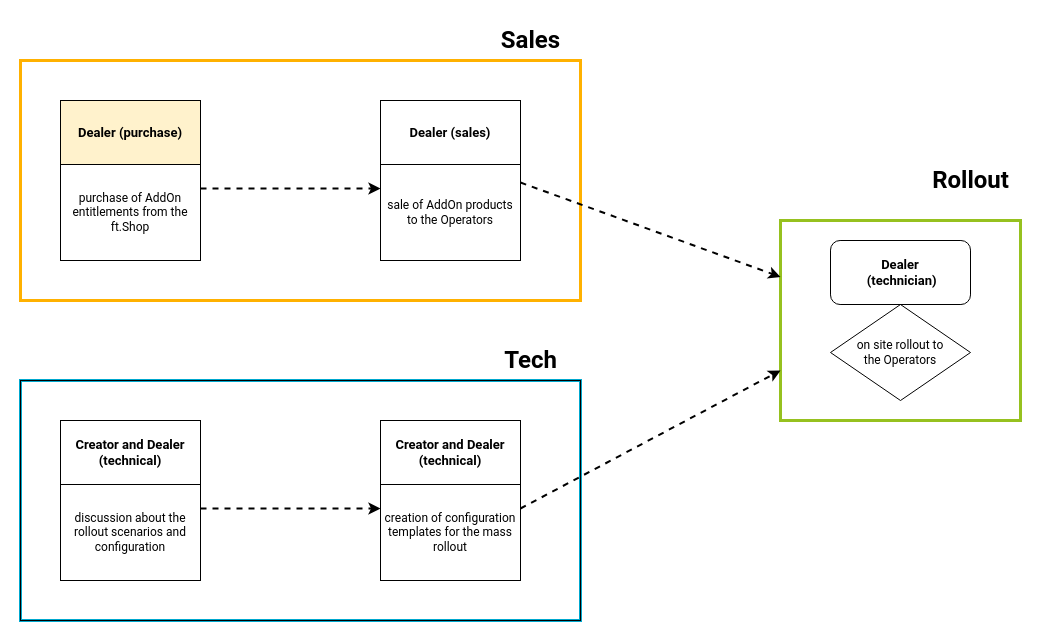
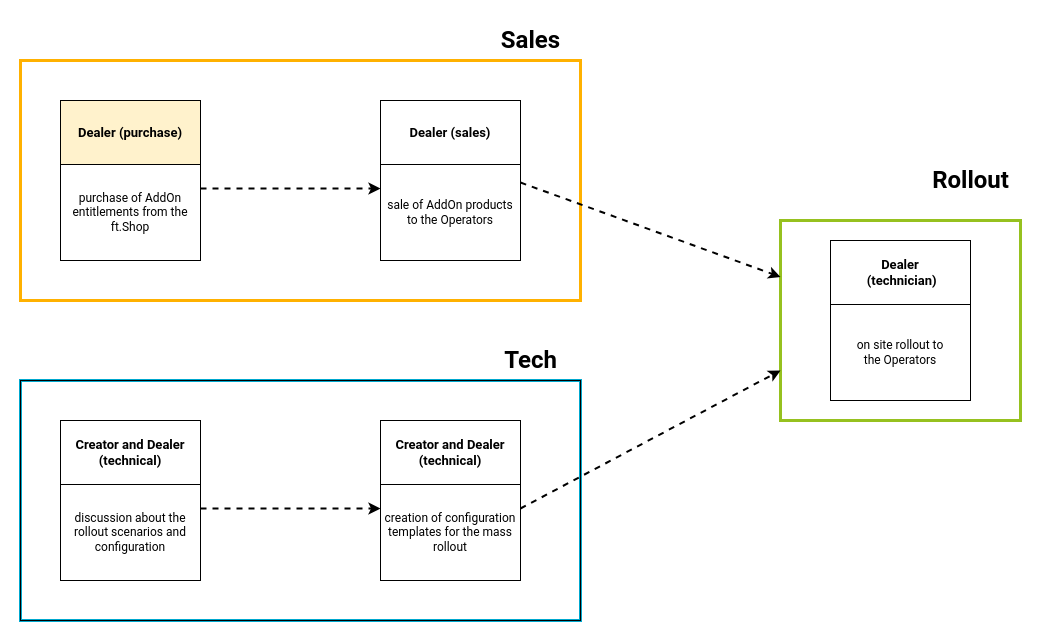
- <mxCell id="16" value="&lt;b style=&quot;font-family: &amp;#34;roboto&amp;#34; ; font-size: 13px&quot;&gt;Dealer&lt;br&gt;&amp;nbsp;(technician)&lt;/b&gt;" style="whiteSpace=wrap;html=1;rounded=1;" parent="1" vertex="1"><mxGeometry x="830" y="240" width="140" height="64" as="geometry" /></mxCell>
+ <mxCell id="16" value="&lt;b style=&quot;font-family: &amp;#34;roboto&amp;#34; ; font-size: 13px&quot;&gt;Dealer&lt;br&gt;&amp;nbsp;(technician)&lt;/b&gt;" style="rounded=0;whiteSpace=wrap;html=1;" parent="1" vertex="1"><mxGeometry x="830" y="240" width="140" height="64" as="geometry" /></mxCell>
- <mxCell id="15" value="&lt;font face=&quot;roboto&quot;&gt;on site rollout to &lt;br&gt;the Operators&lt;/font&gt;" style="rhombus;whiteSpace=wrap;html=1;" parent="1" vertex="1"><mxGeometry x="830" y="304" width="140" height="96" as="geometry" /></mxCell>
+ <mxCell id="15" value="&lt;font face=&quot;roboto&quot;&gt;on site rollout to &lt;br&gt;the Operators&lt;/font&gt;" style="rounded=0;whiteSpace=wrap;html=1;" parent="1" vertex="1"><mxGeometry x="830" y="304" width="140" height="96" as="geometry" /></mxCell>
